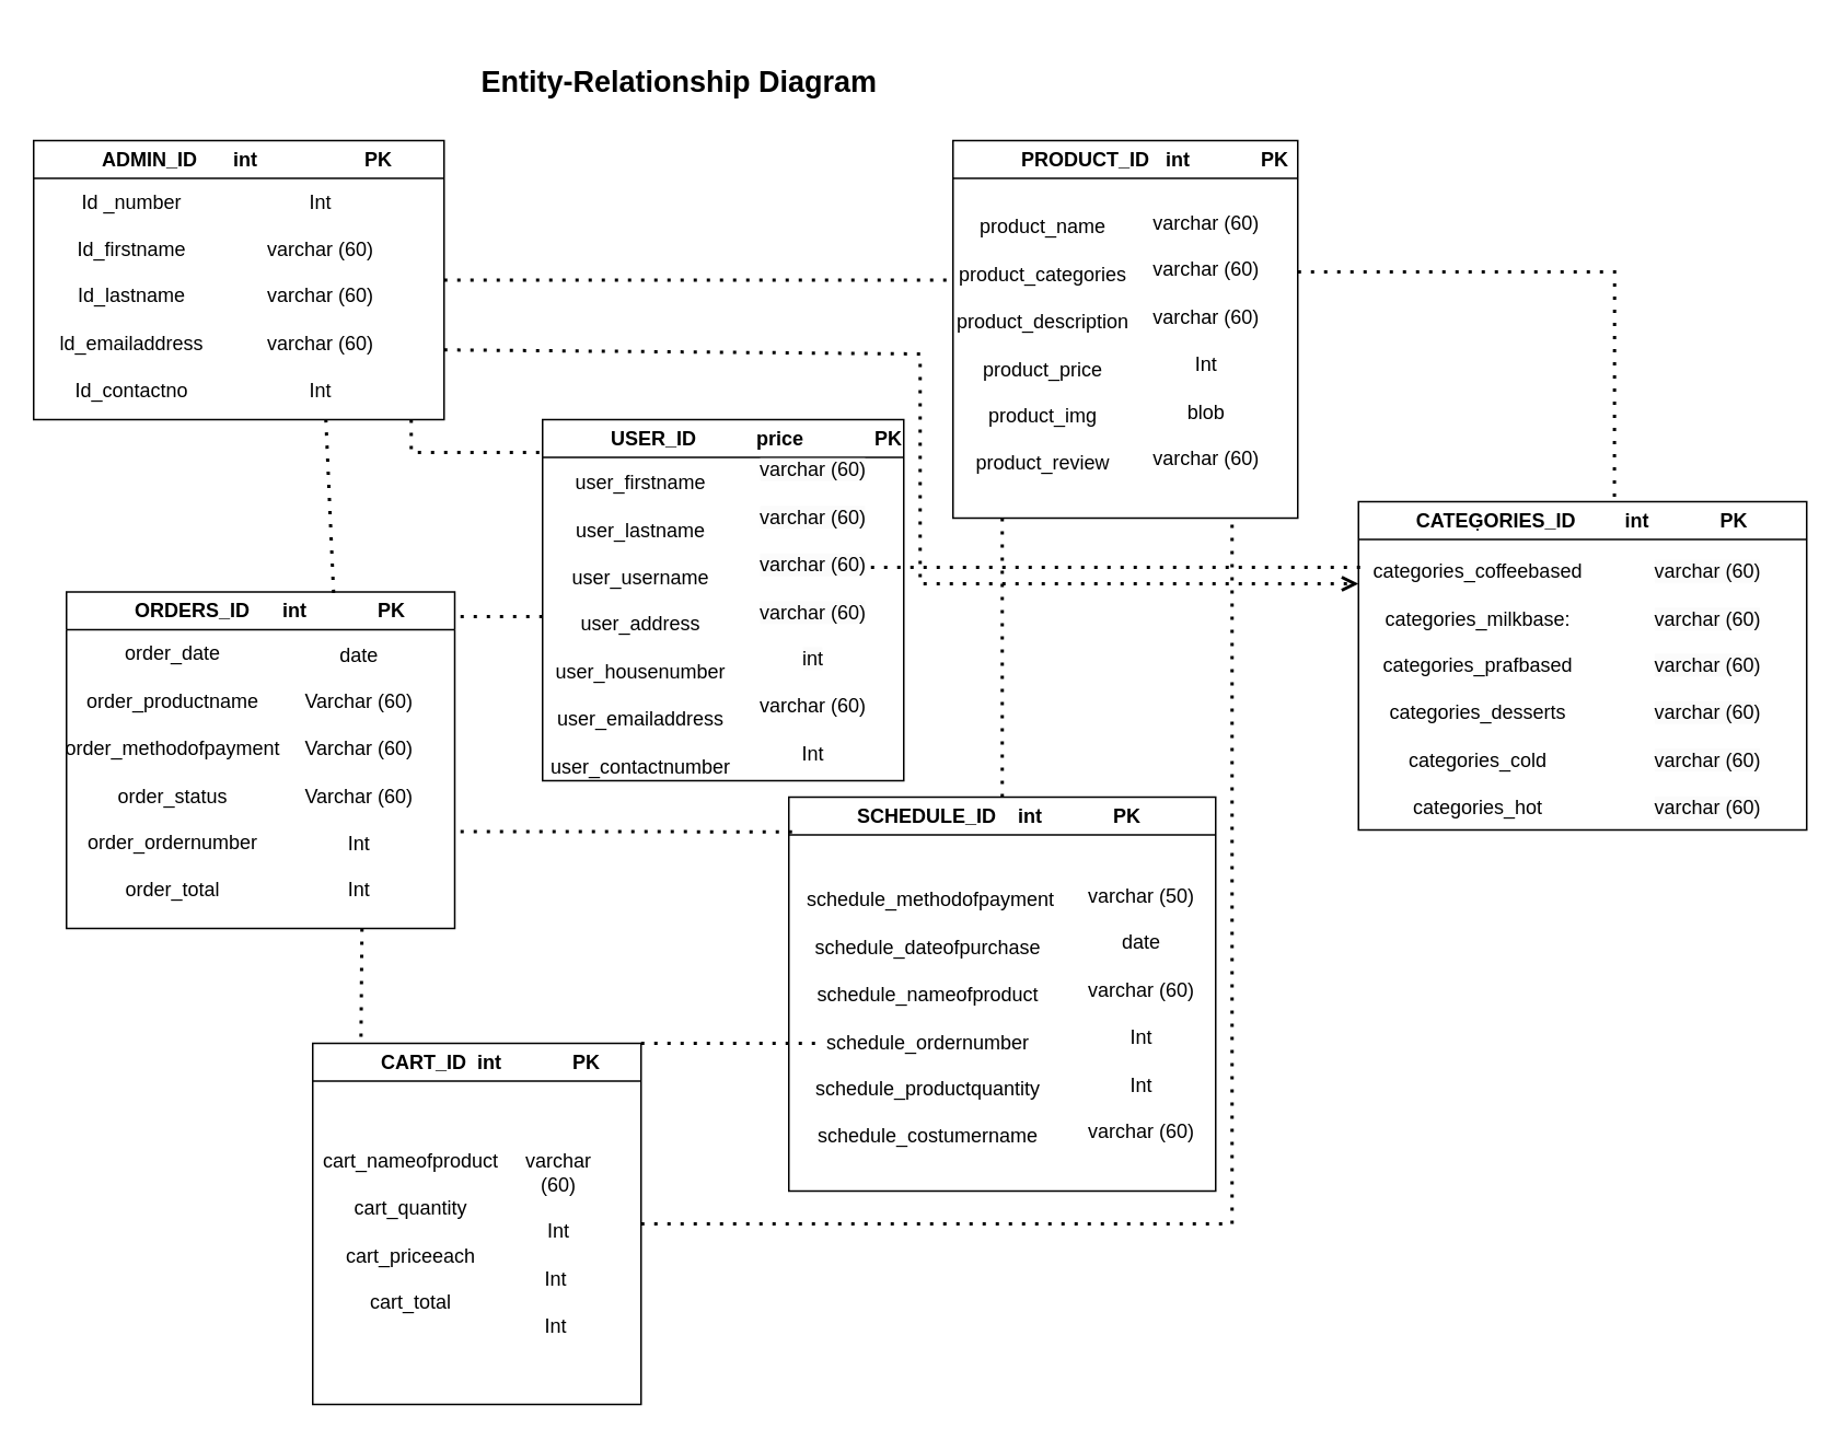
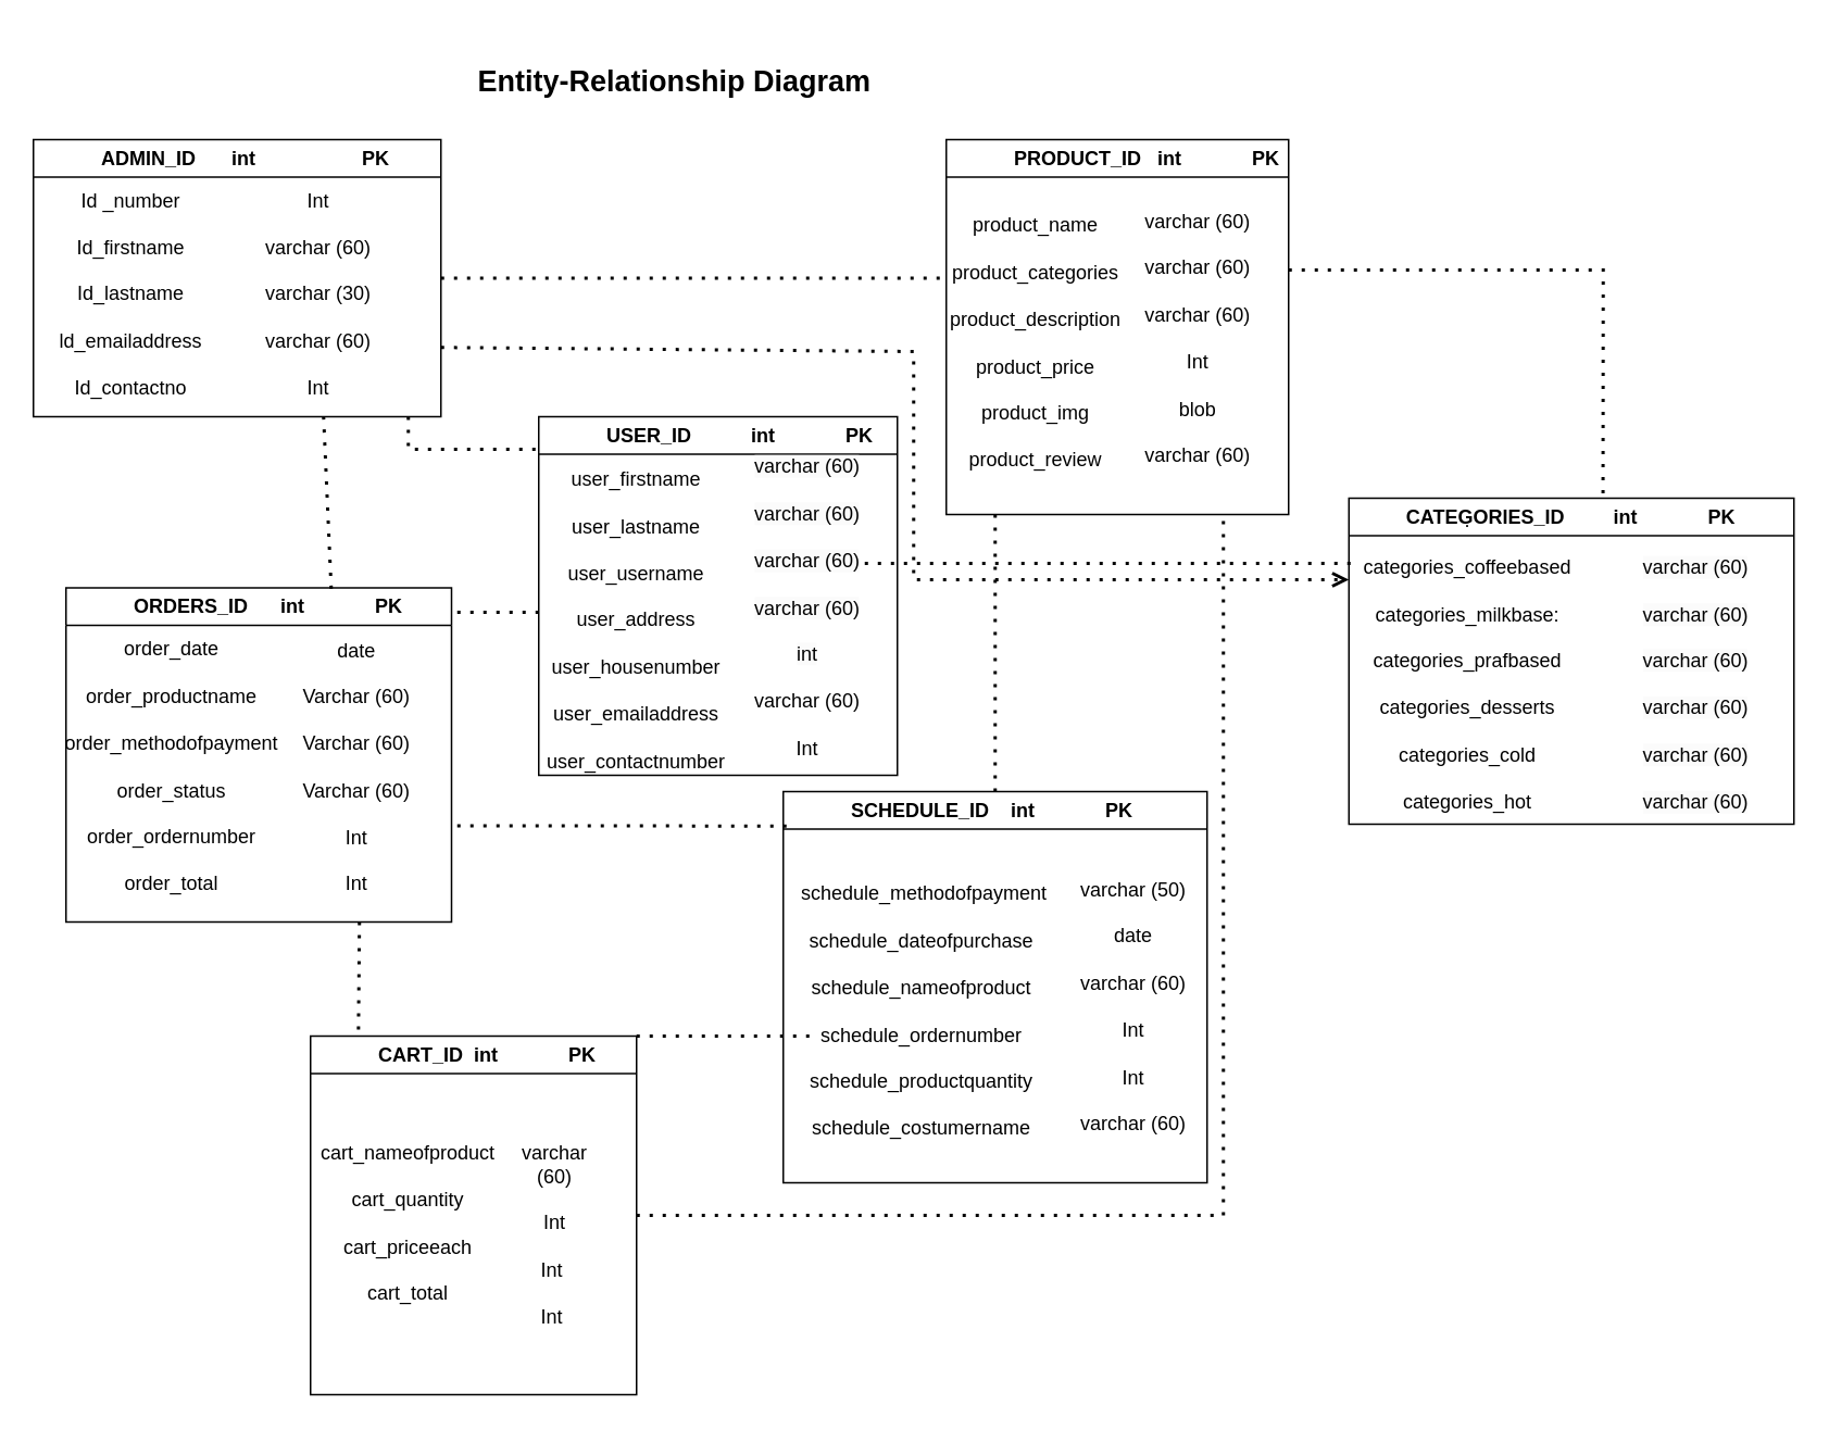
- <mxCell id="9" value="Int&lt;br&gt;&lt;br&gt;varchar (60)&lt;br&gt;&lt;br&gt;varchar (60)&lt;br&gt;&lt;br&gt;varchar (60)&lt;br&gt;&lt;br&gt;Int" style="text;html=1;strokeColor=none;fillColor=none;align=center;verticalAlign=middle;whiteSpace=wrap;rounded=0;" parent="8" vertex="1"><mxGeometry x="140" y="80" width="70" height="30" as="geometry" /></mxCell>
+ <mxCell id="9" value="Int&lt;br&gt;&lt;br&gt;varchar (60)&lt;br&gt;&lt;br&gt;varchar (30)&lt;br&gt;&lt;br&gt;varchar (60)&lt;br&gt;&lt;br&gt;Int" style="text;html=1;strokeColor=none;fillColor=none;align=center;verticalAlign=middle;whiteSpace=wrap;rounded=0;" parent="8" vertex="1"><mxGeometry x="140" y="80" width="70" height="30" as="geometry" /></mxCell>
- <mxCell id="2" value="&lt;blockquote style=&quot;margin: 0 0 0 40px; border: none; padding: 0px;&quot;&gt;USER_ID&amp;nbsp; &amp;nbsp; &amp;nbsp; &amp;nbsp; &amp;nbsp; &amp;nbsp;price&amp;nbsp;&lt;span style=&quot;border-color: var(--border-color);&quot;&gt;&lt;span style=&quot;white-space: pre;&quot;&gt;&amp;nbsp;&amp;nbsp;&amp;nbsp;&amp;nbsp;&lt;/span&gt;&lt;/span&gt;&lt;span style=&quot;border-color: var(--border-color);&quot;&gt;&lt;span style=&quot;white-space: pre;&quot;&gt;&amp;nbsp;&amp;nbsp;&amp;nbsp;&amp;nbsp;&lt;/span&gt;&lt;/span&gt;&lt;span style=&quot;border-color: var(--border-color);&quot;&gt;&lt;span style=&quot;white-space: pre;&quot;&gt;&amp;nbsp;&amp;nbsp;&amp;nbsp;&amp;nbsp;&lt;/span&gt;&lt;/span&gt;PK&lt;br&gt;&lt;/blockquote&gt;" style="swimlane;whiteSpace=wrap;html=1;startSize=23;align=left;" parent="1" vertex="1"><mxGeometry x="330" y="255" width="220" height="220" as="geometry" /></mxCell>
+ <mxCell id="2" value="&lt;blockquote style=&quot;margin: 0 0 0 40px; border: none; padding: 0px;&quot;&gt;USER_ID&amp;nbsp; &amp;nbsp; &amp;nbsp; &amp;nbsp; &amp;nbsp; &amp;nbsp;int&amp;nbsp;&lt;span style=&quot;border-color: var(--border-color);&quot;&gt;&lt;span style=&quot;white-space: pre;&quot;&gt;&amp;nbsp;&amp;nbsp;&amp;nbsp;&amp;nbsp;&lt;/span&gt;&lt;/span&gt;&lt;span style=&quot;border-color: var(--border-color);&quot;&gt;&lt;span style=&quot;white-space: pre;&quot;&gt;&amp;nbsp;&amp;nbsp;&amp;nbsp;&amp;nbsp;&lt;/span&gt;&lt;/span&gt;&lt;span style=&quot;border-color: var(--border-color);&quot;&gt;&lt;span style=&quot;white-space: pre;&quot;&gt;&amp;nbsp;&amp;nbsp;&amp;nbsp;&amp;nbsp;&lt;/span&gt;&lt;/span&gt;PK&lt;br&gt;&lt;/blockquote&gt;" style="swimlane;whiteSpace=wrap;html=1;startSize=23;align=left;" parent="1" vertex="1"><mxGeometry x="330" y="255" width="220" height="220" as="geometry" /></mxCell>
